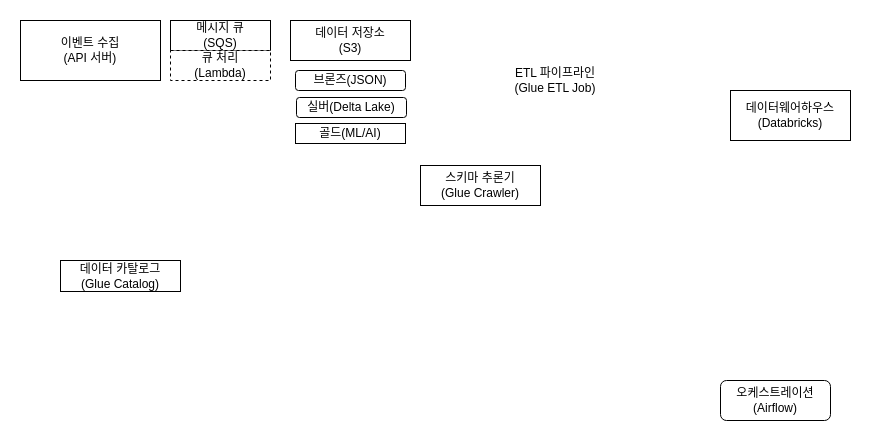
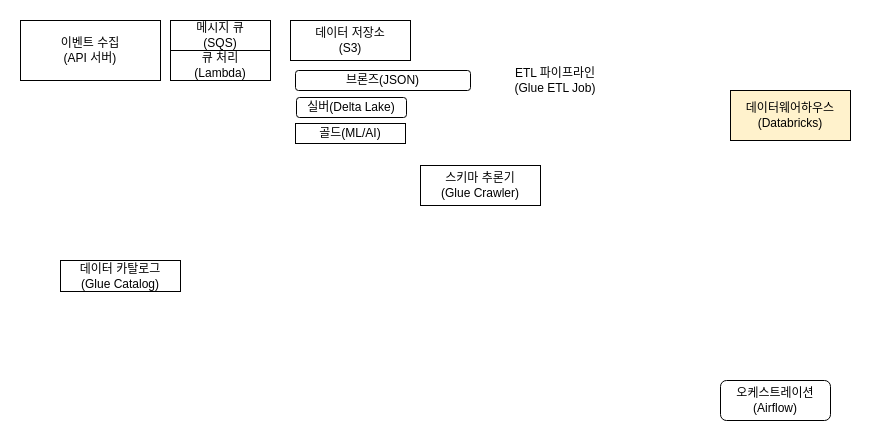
- <mxCell id="4" value="&lt;div&gt;큐 처리&lt;/div&gt;&lt;div&gt;(Lambda)&lt;/div&gt;" style="rounded=0;whiteSpace=wrap;html=1;dashed=1;" vertex="1" parent="1"><mxGeometry x="170" y="50" width="100" height="30" as="geometry" /></mxCell>
+ <mxCell id="4" value="&lt;div&gt;큐 처리&lt;/div&gt;&lt;div&gt;(Lambda)&lt;/div&gt;" style="rounded=0;whiteSpace=wrap;html=1;" vertex="1" parent="1"><mxGeometry x="170" y="50" width="100" height="30" as="geometry" /></mxCell>
- <mxCell id="11" value="브론즈(JSON)" style="rounded=1;whiteSpace=wrap;html=1;" vertex="1" parent="1"><mxGeometry x="295" y="70" width="110" height="20" as="geometry" /></mxCell>
+ <mxCell id="11" value="브론즈(JSON)" style="rounded=1;whiteSpace=wrap;html=1;" vertex="1" parent="1"><mxGeometry x="295" y="70" width="175" height="20" as="geometry" /></mxCell>
- <mxCell id="9" value="&lt;div&gt;데이터웨어하우스&lt;/div&gt;&lt;div&gt;(Databricks)&lt;/div&gt;" style="rounded=0;whiteSpace=wrap;html=1;" vertex="1" parent="1"><mxGeometry x="730" y="90" width="120" height="50" as="geometry" /></mxCell>
+ <mxCell id="9" value="&lt;div&gt;데이터웨어하우스&lt;/div&gt;&lt;div&gt;(Databricks)&lt;/div&gt;" style="rounded=0;whiteSpace=wrap;html=1;fillColor=#fff2cc;" vertex="1" parent="1"><mxGeometry x="730" y="90" width="120" height="50" as="geometry" /></mxCell>
